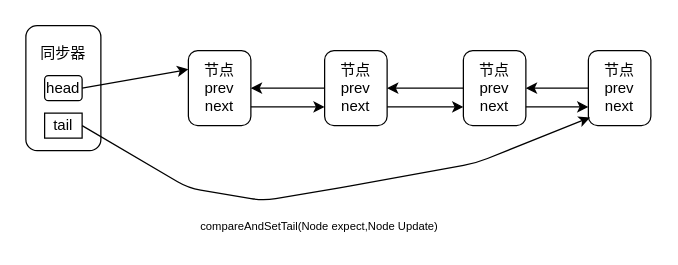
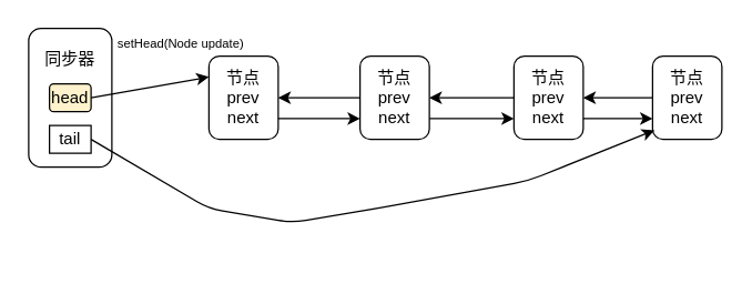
+ <mxCell id="17" value="&lt;font style=&quot;font-size: 9px&quot;&gt;setHead(Node update)&lt;/font&gt;" parent="1" style="text;html=1;strokeColor=none;fillColor=none;align=center;verticalAlign=middle;whiteSpace=wrap;rounded=0;" vertex="1"><mxGeometry as="geometry" x="80" y="20" width="100" height="20" /></mxCell>
- <mxCell id="3" value="head" parent="1" style="rounded=1;whiteSpace=wrap;html=1;" vertex="1"><mxGeometry as="geometry" x="35" y="60" width="30" height="20" /></mxCell>
+ <mxCell id="3" value="head" parent="1" style="rounded=1;whiteSpace=wrap;html=1;fillColor=#fff2cc;" vertex="1"><mxGeometry as="geometry" x="35" y="60" width="30" height="20" /></mxCell>
- <mxCell id="18" value="&lt;font style=&quot;font-size: 9px&quot;&gt;compareAndSetTail(Node expect,Node Update)&lt;/font&gt;" parent="1" style="text;html=1;strokeColor=none;fillColor=none;align=center;verticalAlign=middle;whiteSpace=wrap;rounded=0;" vertex="1"><mxGeometry as="geometry" x="150" y="170" width="210" height="20" /></mxCell>
